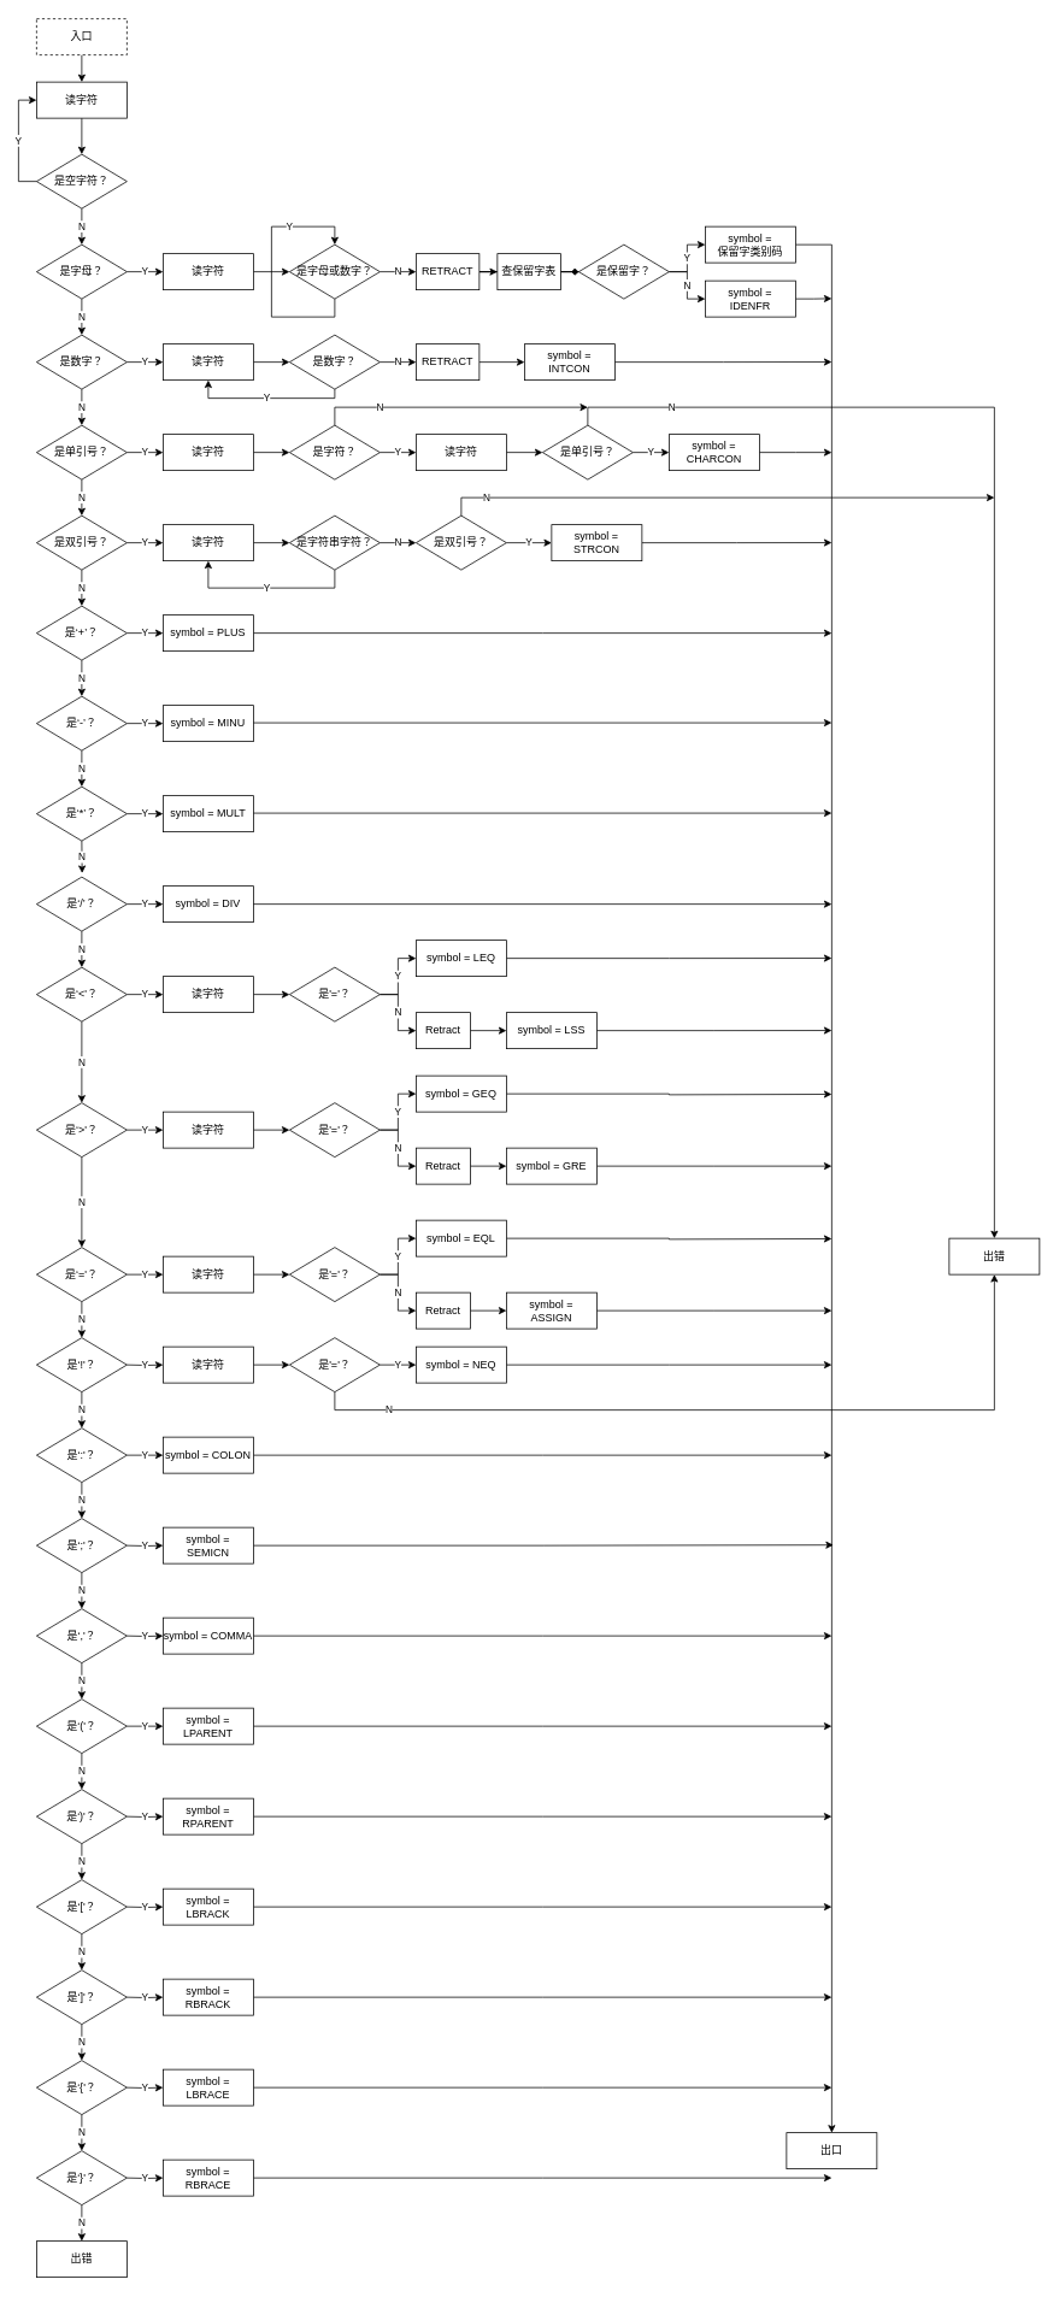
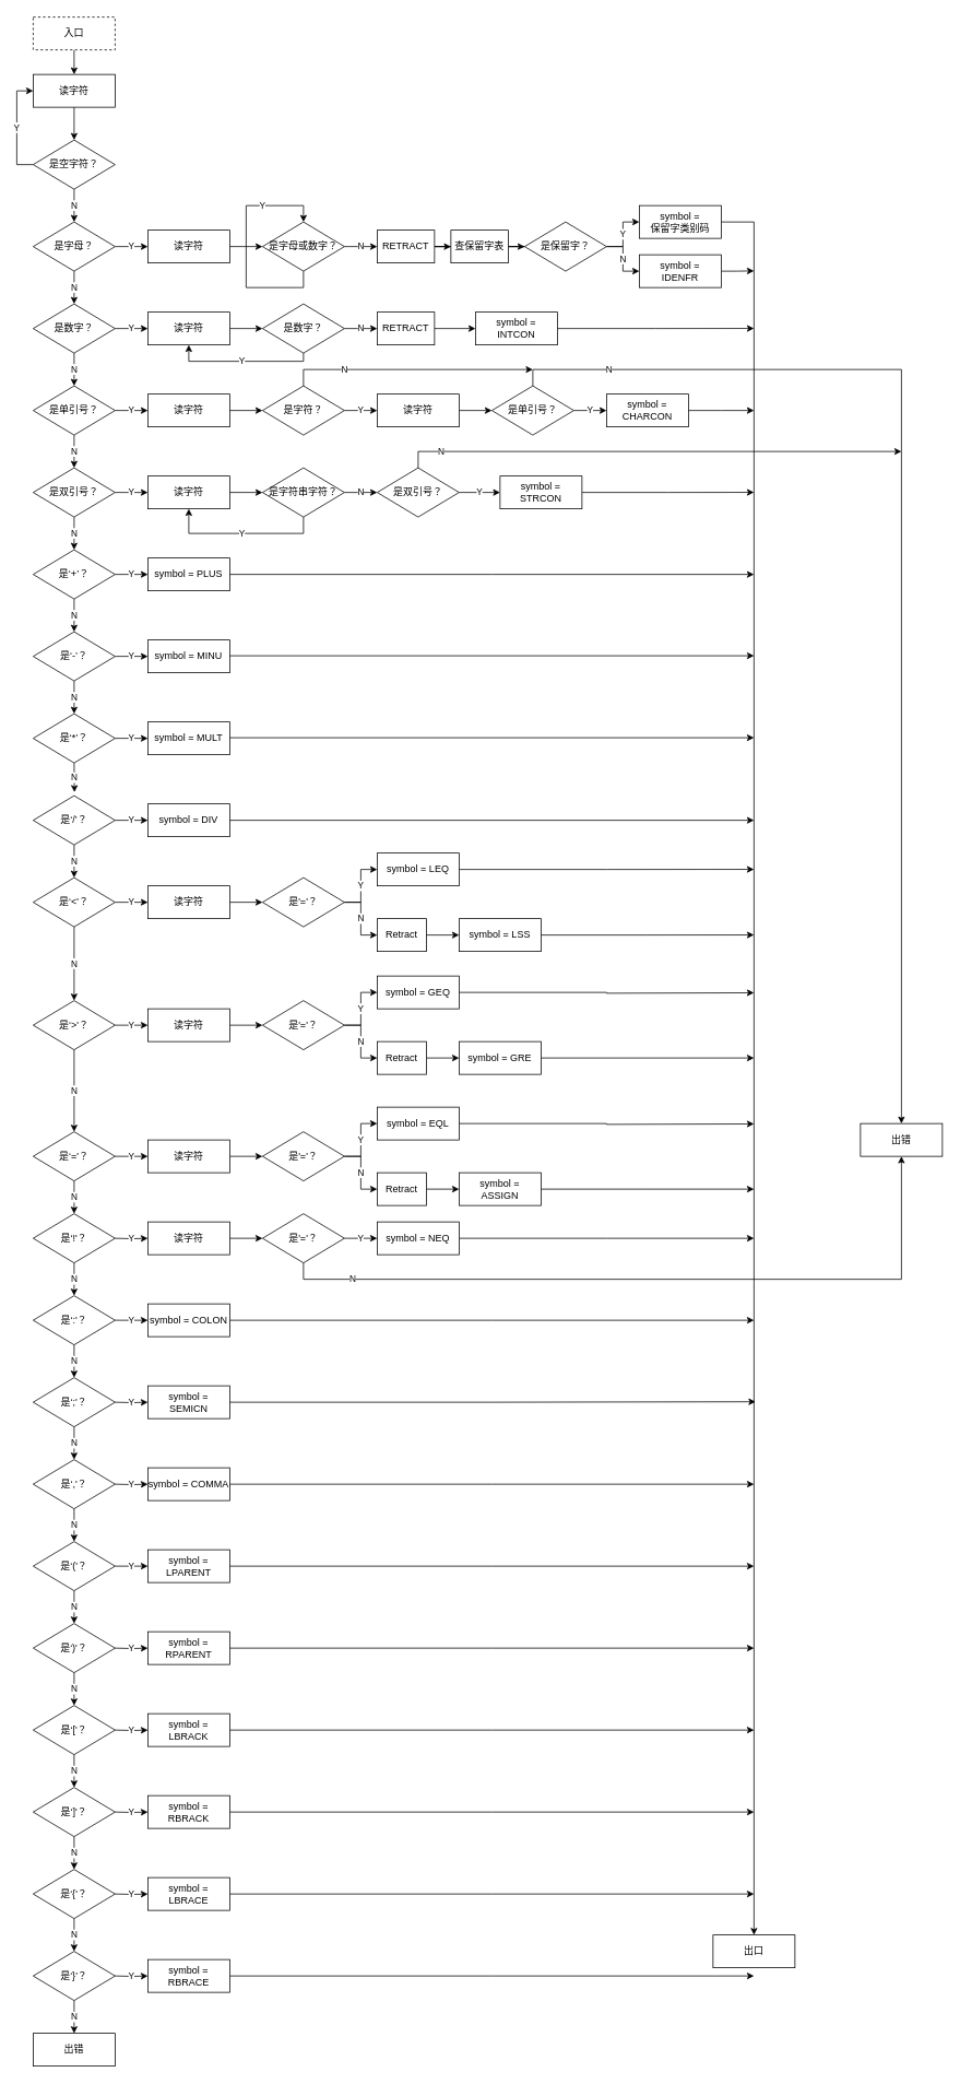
- <mxCell id="179" value="" style="edgeStyle=orthogonalEdgeStyle;rounded=0;orthogonalLoop=1;jettySize=auto;html=1;endArrow=diamond;" edge="1" parent="1" source="180" target="183"><mxGeometry relative="1" as="geometry" /></mxCell>
+ <mxCell id="179" value="" style="edgeStyle=orthogonalEdgeStyle;rounded=0;orthogonalLoop=1;jettySize=auto;html=1;" edge="1" parent="1" source="180" target="183"><mxGeometry relative="1" as="geometry" /></mxCell>
